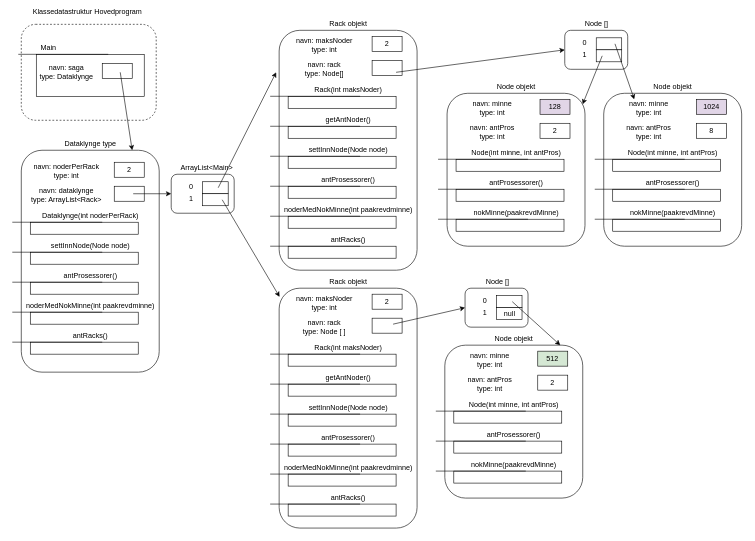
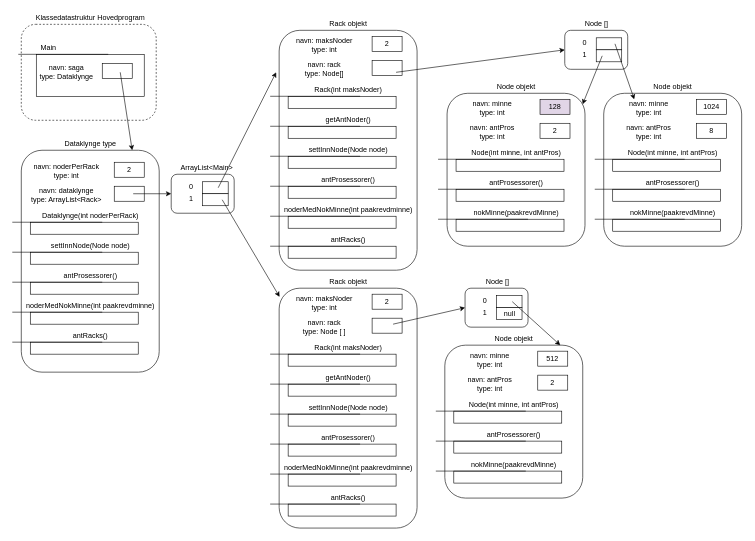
- <mxCell id="2" value="Klassedatastruktur Hovedprogram" style="text;html=1;align=center;verticalAlign=middle;resizable=0;points=[];autosize=1;strokeColor=none;fillColor=none;" parent="1" vertex="1"><mxGeometry x="45" y="10" width="200" height="20" as="geometry" /></mxCell>
+ <mxCell id="2" value="Klassedatastruktur Hovedprogram" style="text;html=1;align=center;verticalAlign=middle;resizable=0;points=[];autosize=1;strokeColor=none;fillColor=none;" parent="1" vertex="1"><mxGeometry x="50" y="20" width="200" height="20" as="geometry" /></mxCell>
- <mxCell id="110" value="1024" style="rounded=0;whiteSpace=wrap;html=1;fillColor=#e1d5e7;" parent="1" vertex="1"><mxGeometry x="1161.25" y="165" width="50" height="25" as="geometry" /></mxCell>
+ <mxCell id="110" value="1024" style="rounded=0;whiteSpace=wrap;html=1;" parent="1" vertex="1"><mxGeometry x="1161.25" y="165" width="50" height="25" as="geometry" /></mxCell>
- <mxCell id="125" value="512" style="rounded=0;whiteSpace=wrap;html=1;fillColor=#d5e8d4;" parent="1" vertex="1"><mxGeometry x="896.25" y="585" width="50" height="25" as="geometry" /></mxCell>
+ <mxCell id="125" value="512" style="rounded=0;whiteSpace=wrap;html=1;" parent="1" vertex="1"><mxGeometry x="896.25" y="585" width="50" height="25" as="geometry" /></mxCell>
